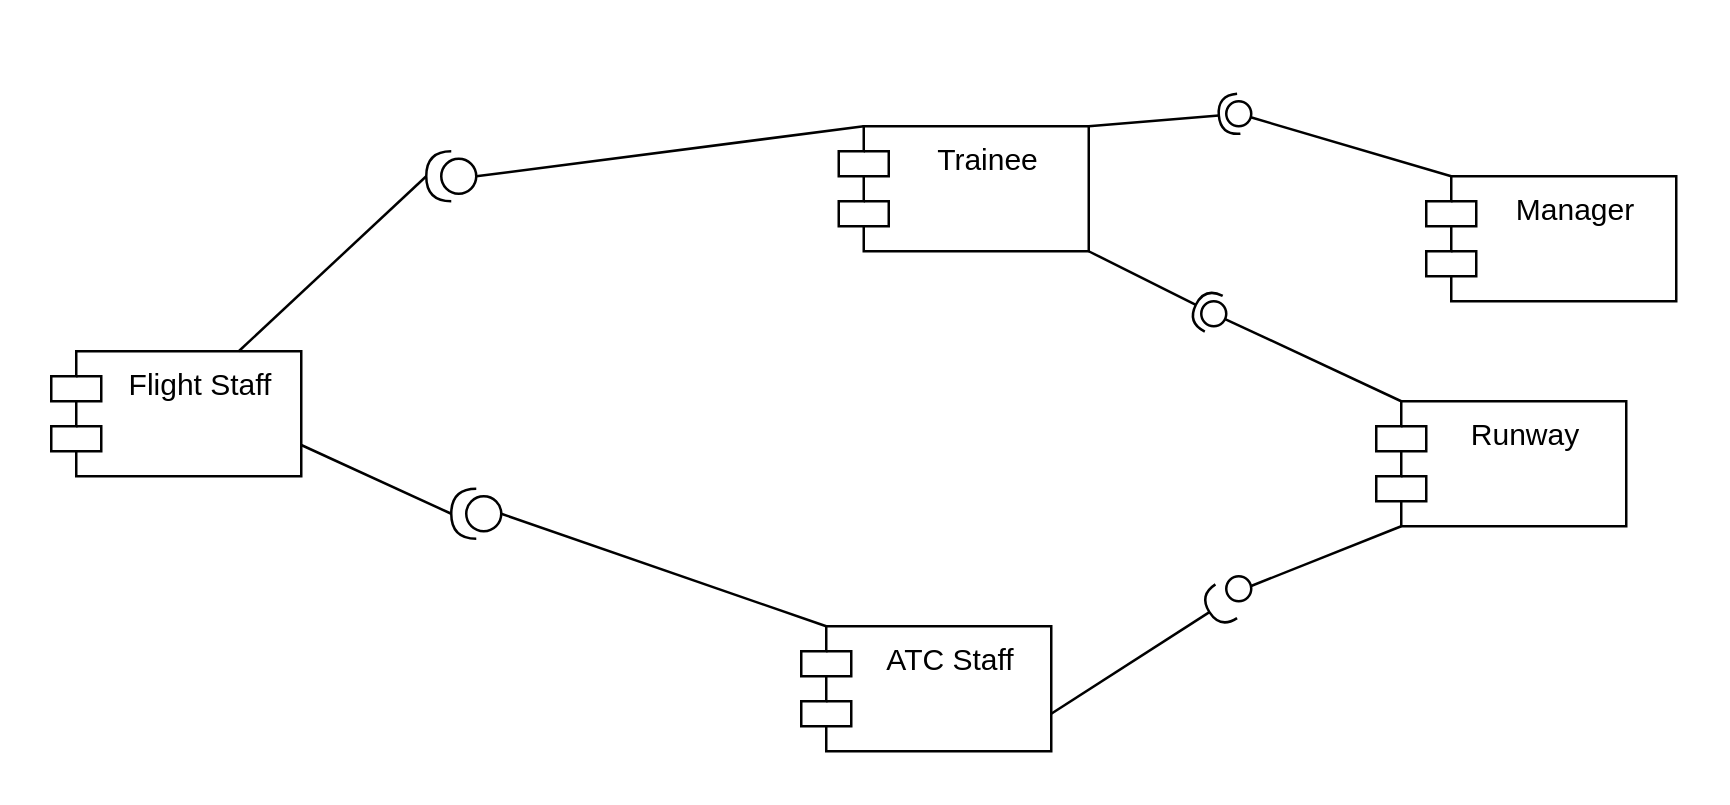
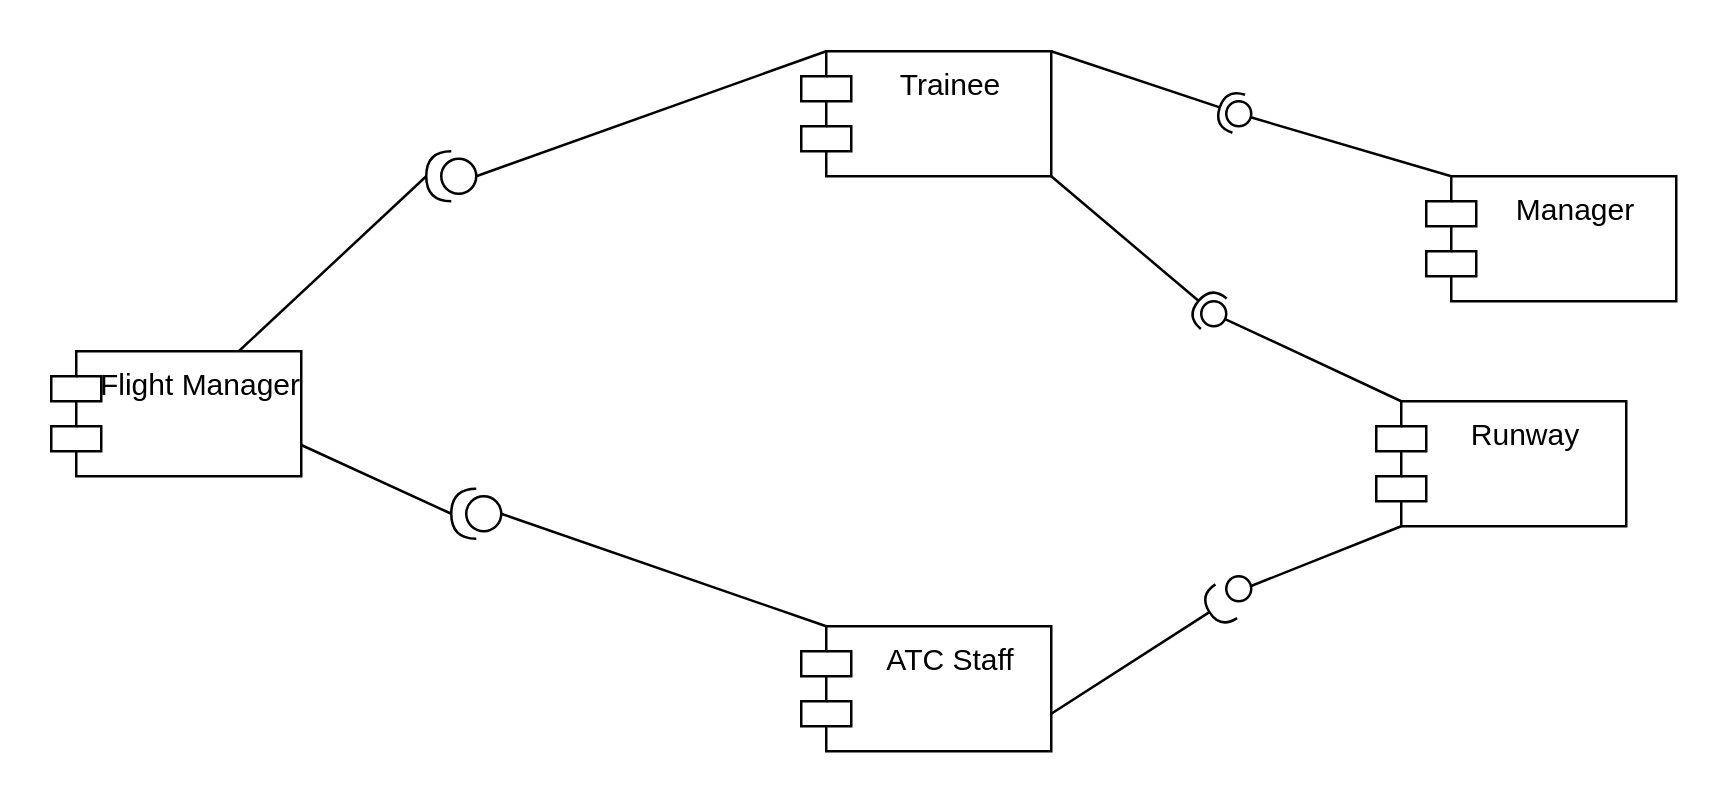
- <mxCell id="3" value="Trainee" style="shape=module;align=left;spacingLeft=20;align=center;verticalAlign=top;" vertex="1" parent="1"><mxGeometry x="335" y="50" width="100" height="50" as="geometry" /></mxCell>
+ <mxCell id="3" value="Trainee" style="shape=module;align=left;spacingLeft=20;align=center;verticalAlign=top;" vertex="1" parent="1"><mxGeometry x="320" y="20" width="100" height="50" as="geometry" /></mxCell>
- <mxCell id="2" value="Flight Staff" style="shape=module;align=left;spacingLeft=20;align=center;verticalAlign=top;" vertex="1" parent="1"><mxGeometry x="20" y="140" width="100" height="50" as="geometry" /></mxCell>
+ <mxCell id="2" value="Flight Manager" style="shape=module;align=left;spacingLeft=20;align=center;verticalAlign=top;" vertex="1" parent="1"><mxGeometry x="20" y="140" width="100" height="50" as="geometry" /></mxCell>
